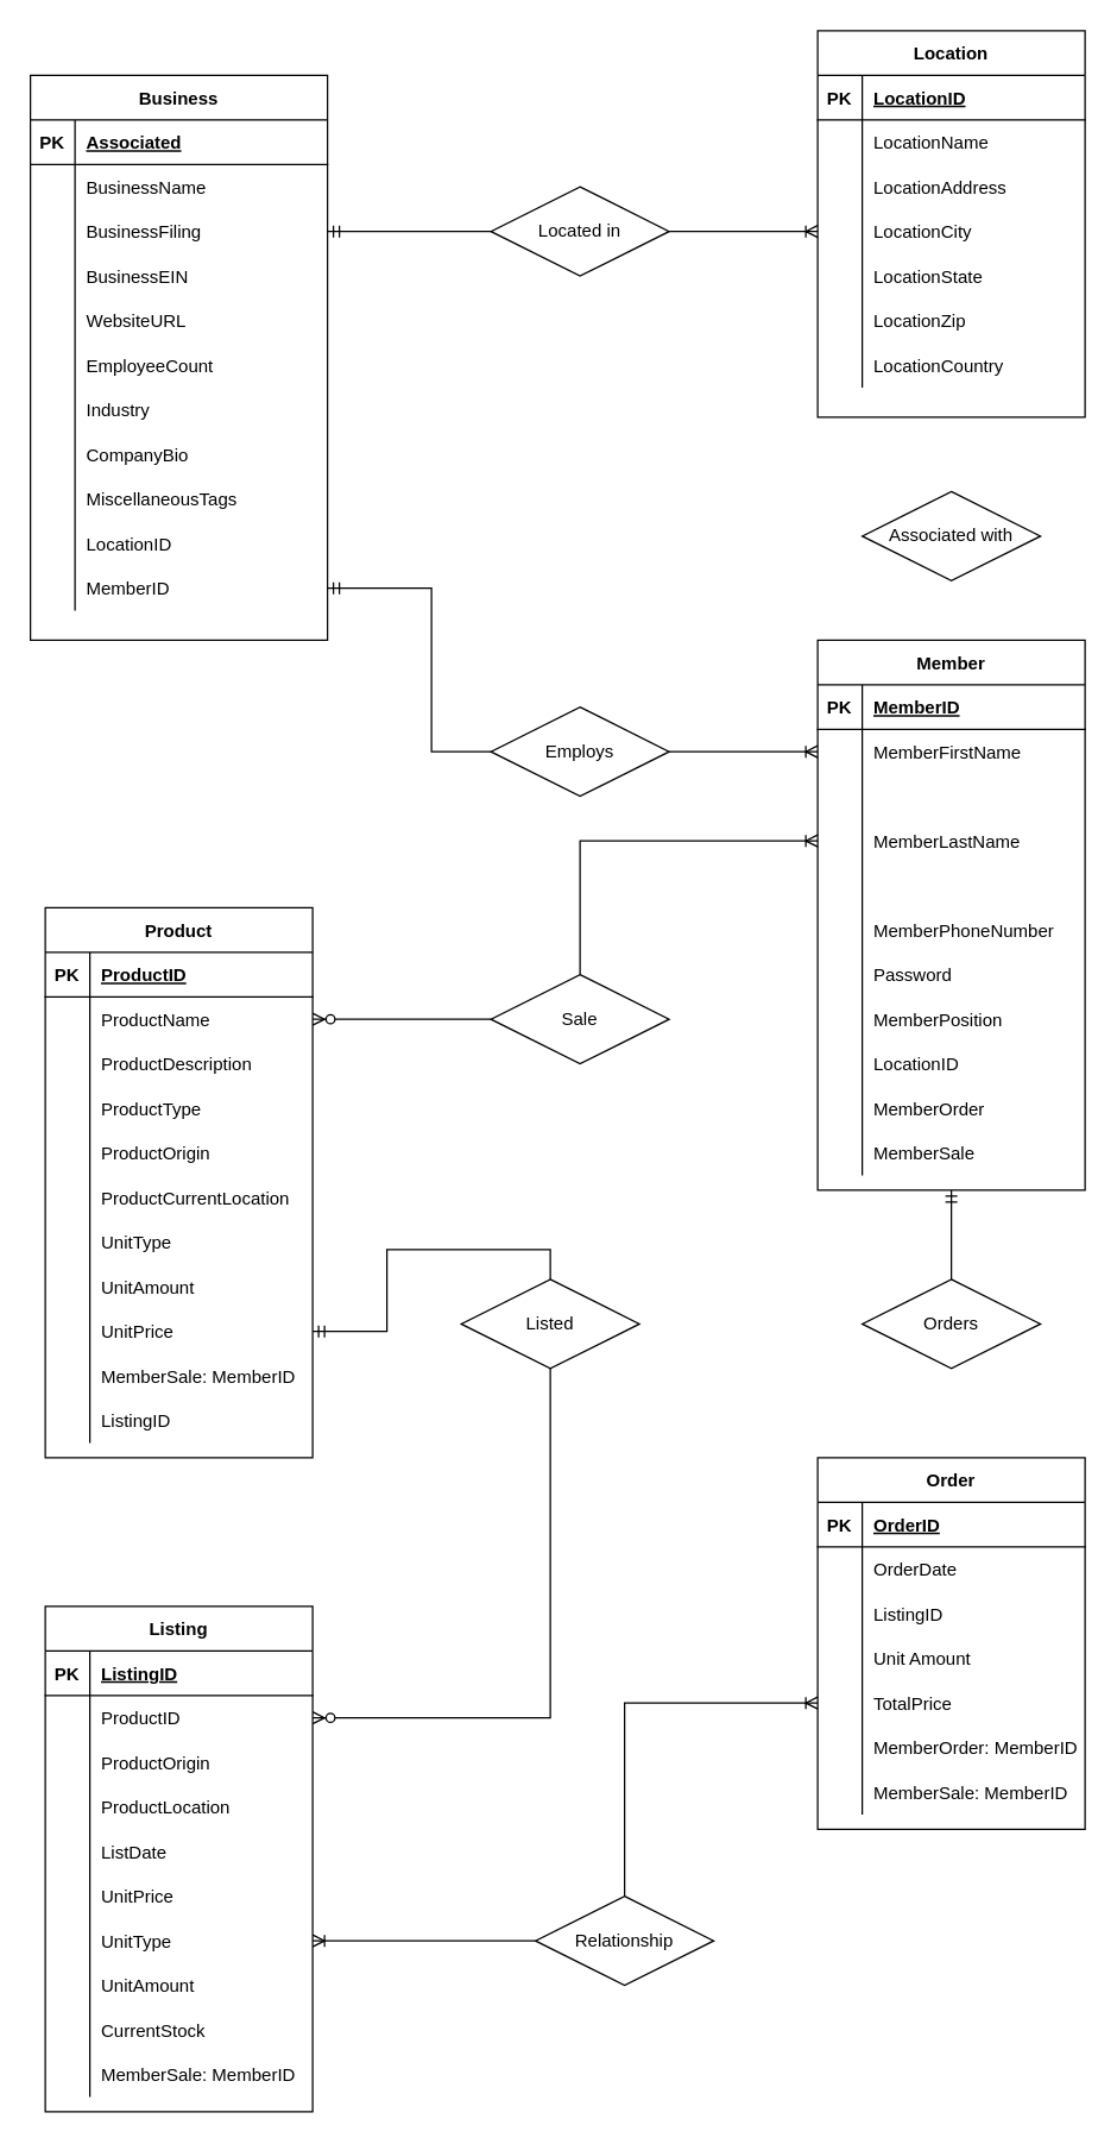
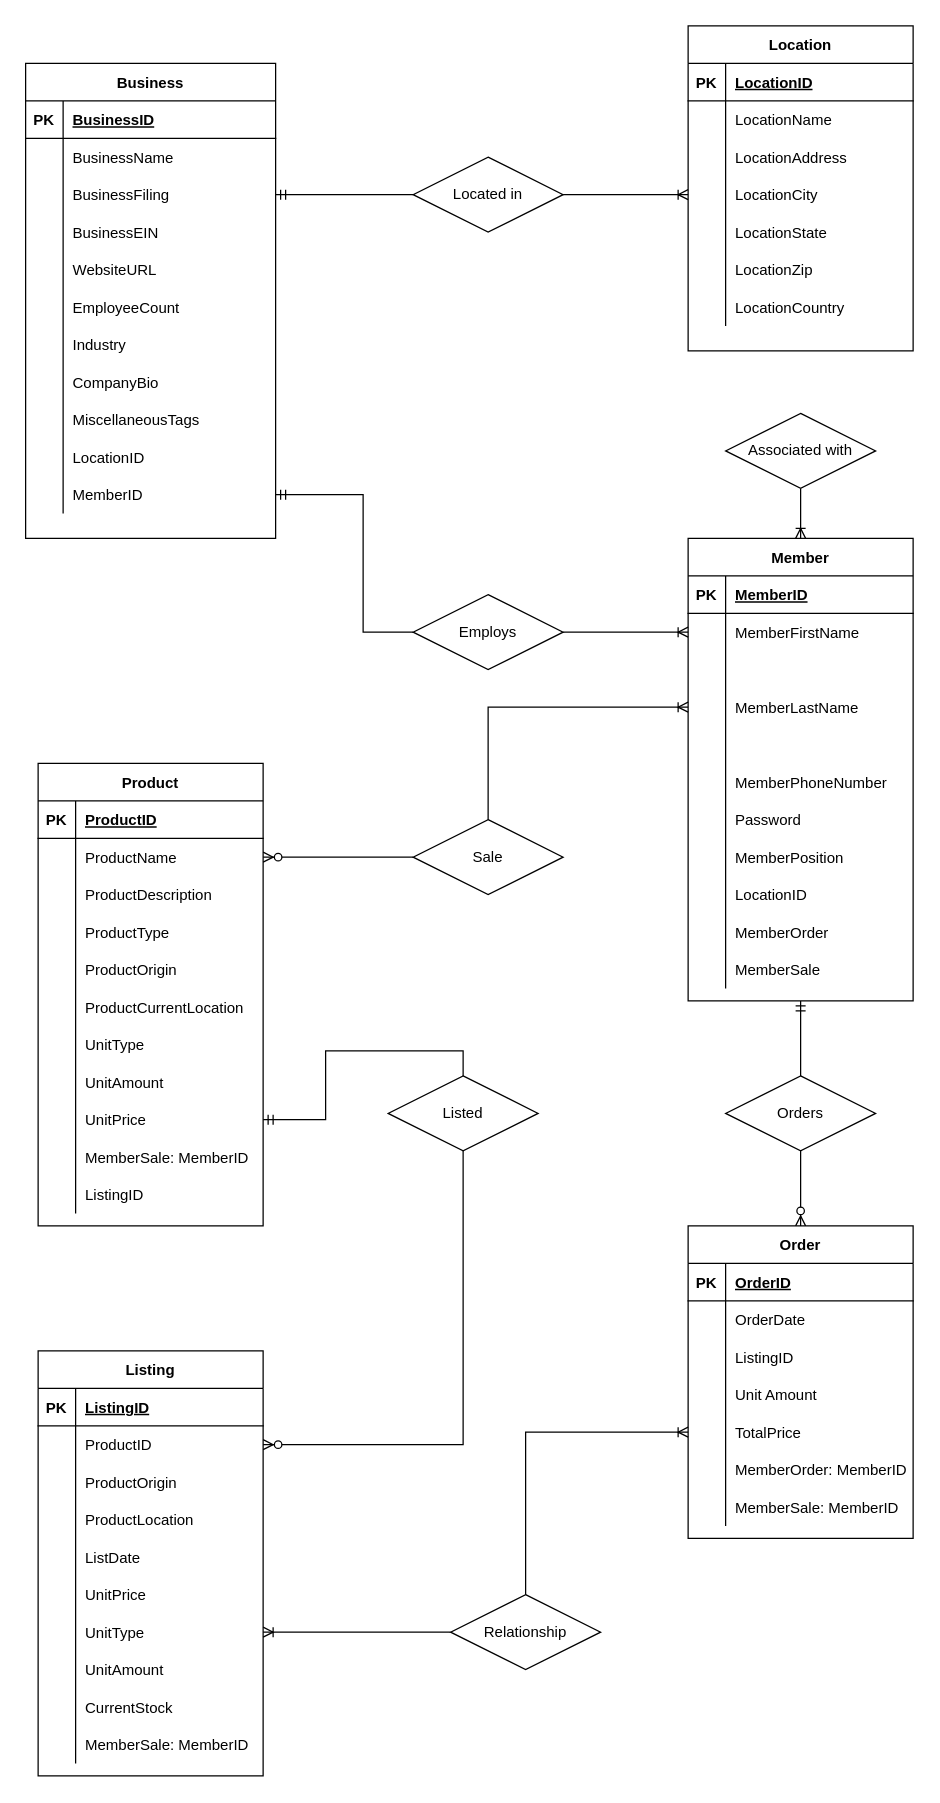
- <mxCell id="27" value="Associated" style="shape=partialRectangle;connectable=0;fillColor=none;top=0;left=0;bottom=0;right=0;align=left;spacingLeft=6;fontStyle=5;overflow=hidden;" parent="25" vertex="1"><mxGeometry x="30" width="170" height="30" as="geometry" /></mxCell>
+ <mxCell id="27" value="BusinessID" style="shape=partialRectangle;connectable=0;fillColor=none;top=0;left=0;bottom=0;right=0;align=left;spacingLeft=6;fontStyle=5;overflow=hidden;" parent="25" vertex="1"><mxGeometry x="30" width="170" height="30" as="geometry" /></mxCell>
+ <mxCell id="61" style="edgeStyle=orthogonalEdgeStyle;rounded=0;orthogonalLoop=1;jettySize=auto;html=1;exitX=0.5;exitY=0;exitDx=0;exitDy=0;entryX=0.5;entryY=1;entryDx=0;entryDy=0;startArrow=ERoneToMany;startFill=0;endArrow=none;endFill=0;" edge="1" parent="1" source="63" target="95"><mxGeometry relative="1" as="geometry" /></mxCell>
+ <mxCell id="137" style="edgeStyle=orthogonalEdgeStyle;rounded=0;orthogonalLoop=1;jettySize=auto;html=1;entryX=0.5;entryY=0;entryDx=0;entryDy=0;startArrow=none;startFill=0;endArrow=ERzeroToMany;endFill=1;" edge="1" parent="1" source="138" target="141"><mxGeometry relative="1" as="geometry" /></mxCell>
